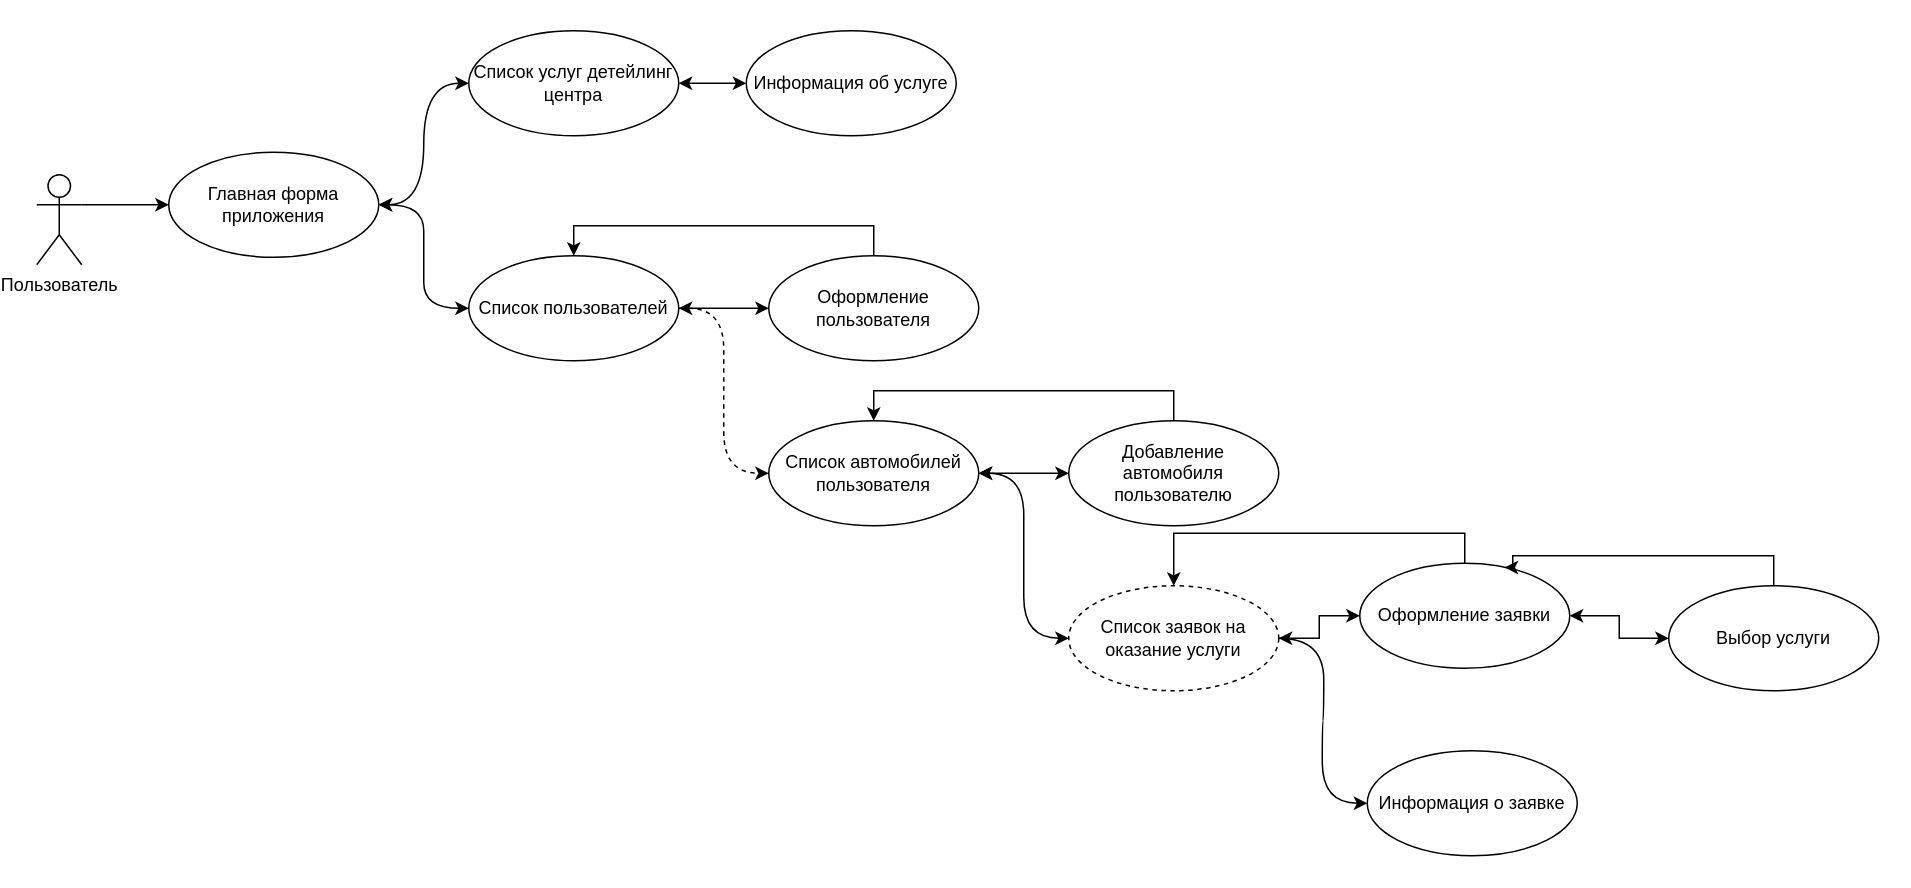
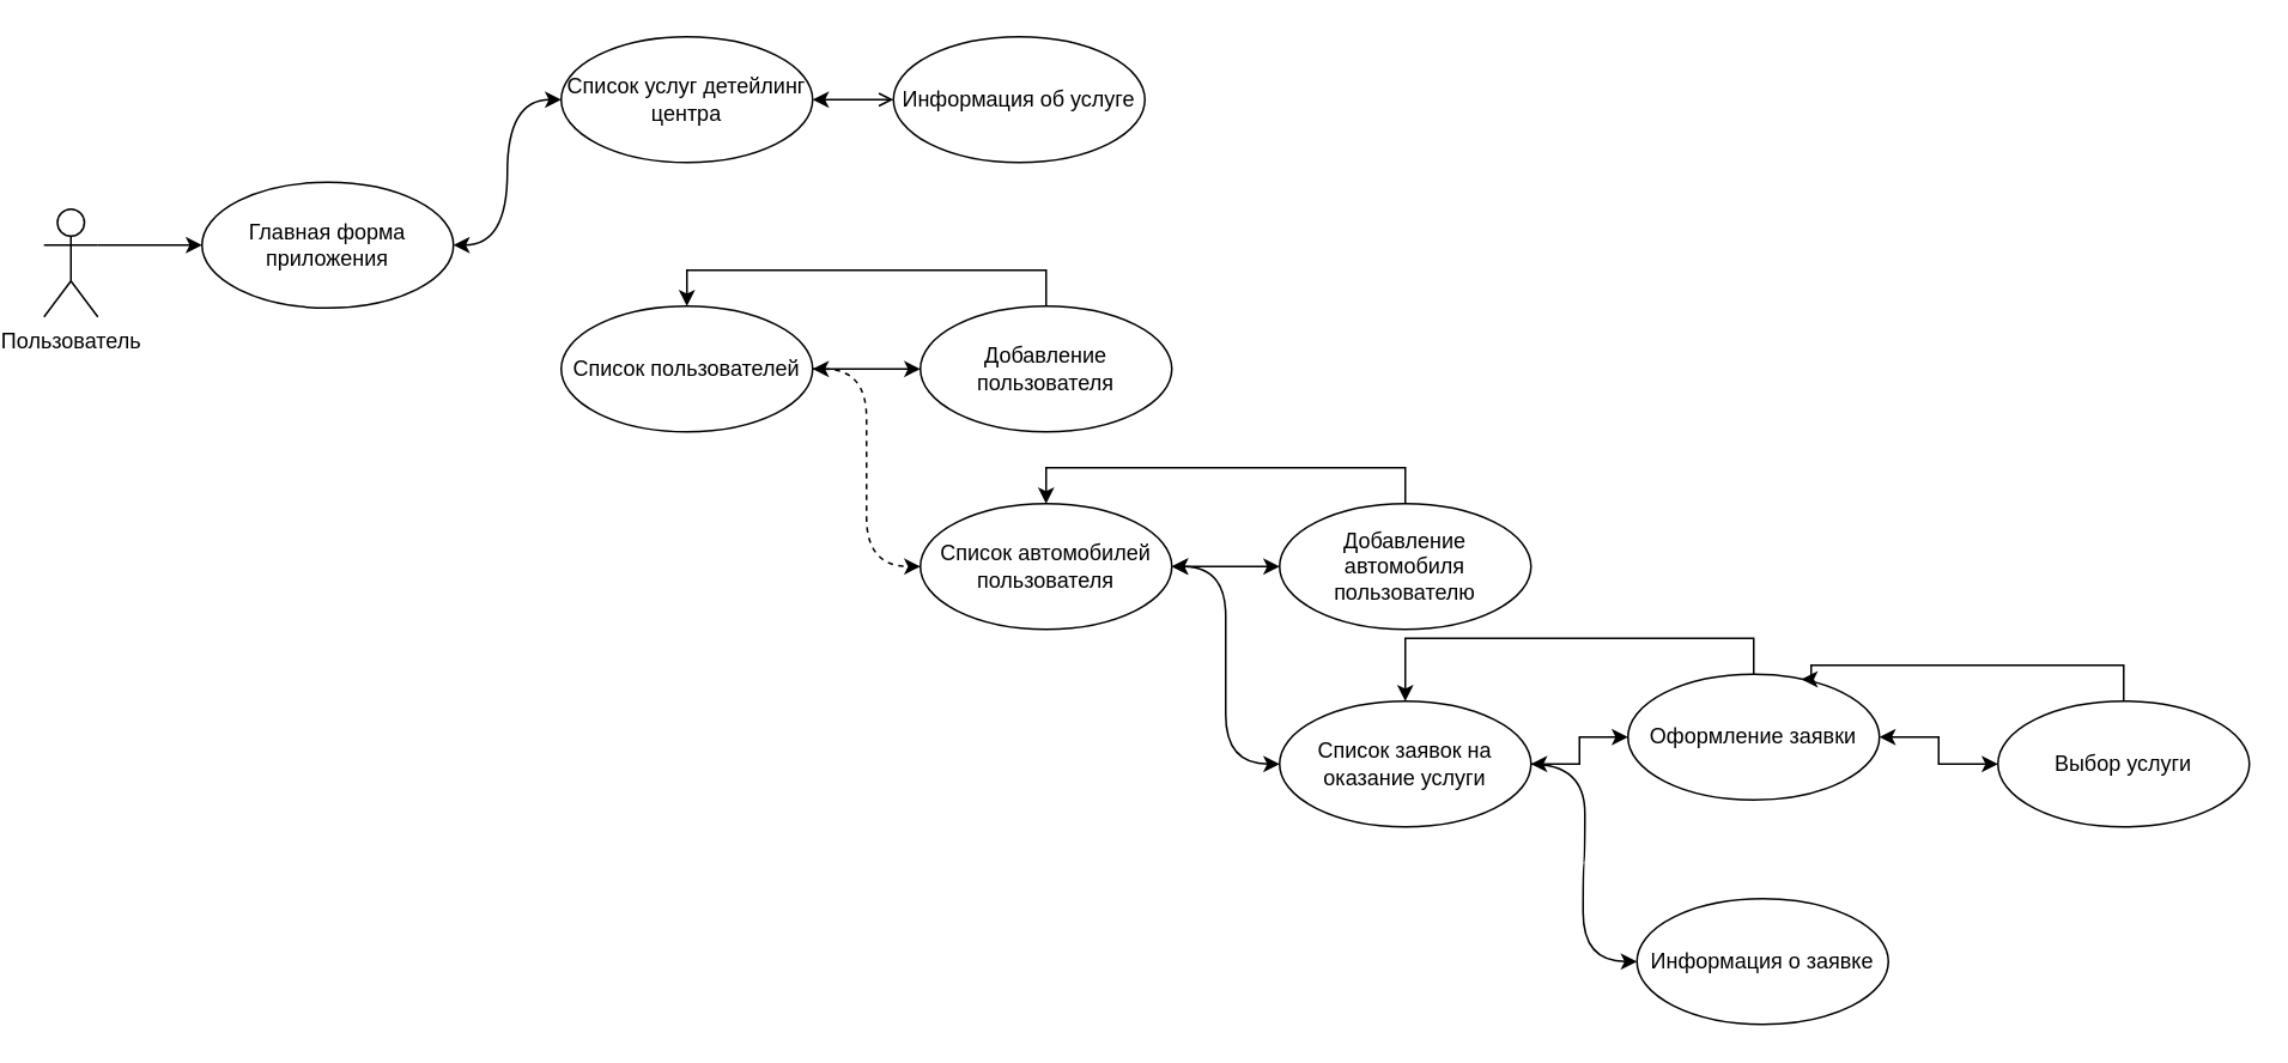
- <mxCell id="7" style="edgeStyle=orthogonalEdgeStyle;rounded=0;orthogonalLoop=1;jettySize=auto;html=1;exitX=1;exitY=0.5;exitDx=0;exitDy=0;entryX=0;entryY=0.5;entryDx=0;entryDy=0;startArrow=classic;startFill=1;" edge="1" parent="1" source="8" target="12"><mxGeometry relative="1" as="geometry" /></mxCell>
+ <mxCell id="7" style="edgeStyle=orthogonalEdgeStyle;rounded=0;orthogonalLoop=1;jettySize=auto;html=1;exitX=1;exitY=0.5;exitDx=0;exitDy=0;entryX=0;entryY=0.5;entryDx=0;entryDy=0;startArrow=classic;startFill=1;endArrow=open;" edge="1" parent="1" source="8" target="12"><mxGeometry relative="1" as="geometry" /></mxCell>
- <mxCell id="4" style="edgeStyle=entityRelationEdgeStyle;rounded=0;orthogonalLoop=1;jettySize=auto;html=1;exitX=1;exitY=0.5;exitDx=0;exitDy=0;entryX=0;entryY=0.5;entryDx=0;entryDy=0;curved=1;startArrow=classic;startFill=1;" edge="1" parent="1" source="5" target="11"><mxGeometry relative="1" as="geometry" /></mxCell>
- <mxCell id="14" value="Оформление пользователя" style="ellipse;whiteSpace=wrap;html=1;" vertex="1" parent="1"><mxGeometry x="508" y="170" width="140" height="70" as="geometry" /></mxCell>
+ <mxCell id="14" value="Добавление пользователя" style="ellipse;whiteSpace=wrap;html=1;" vertex="1" parent="1"><mxGeometry x="508" y="170" width="140" height="70" as="geometry" /></mxCell>
- <mxCell id="22" value="Список заявок на оказание услуги" style="ellipse;whiteSpace=wrap;html=1;dashed=1;" vertex="1" parent="1"><mxGeometry x="708" y="390" width="140" height="70" as="geometry" /></mxCell>
+ <mxCell id="22" value="Список заявок на оказание услуги" style="ellipse;whiteSpace=wrap;html=1;" vertex="1" parent="1"><mxGeometry x="708" y="390" width="140" height="70" as="geometry" /></mxCell>
